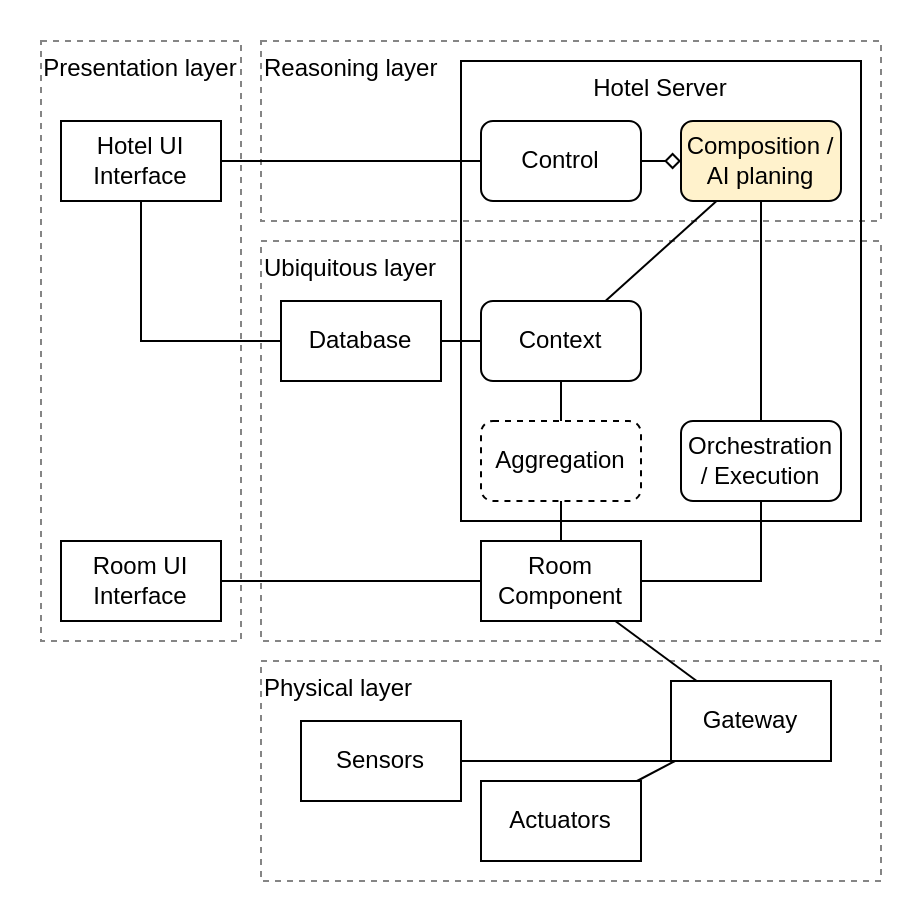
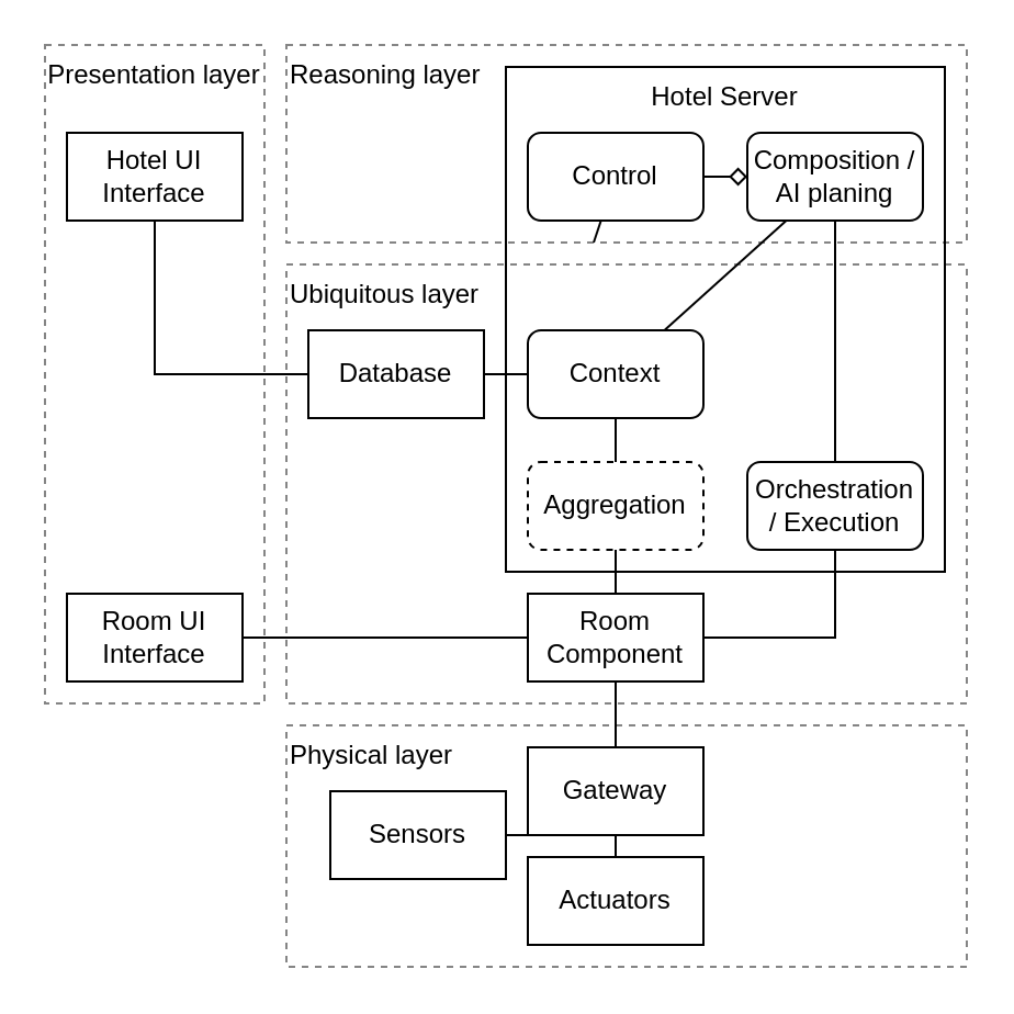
- <mxCell id="8" style="edgeStyle=none;rounded=0;orthogonalLoop=1;jettySize=auto;html=1;endArrow=none;endFill=0;" parent="1" source="26" target="7" edge="1"><mxGeometry relative="1" as="geometry" /></mxCell>
+ <mxCell id="8" style="edgeStyle=none;rounded=0;orthogonalLoop=1;jettySize=auto;html=1;endArrow=none;endFill=0;" parent="1" source="26" target="4" edge="1"><mxGeometry relative="1" as="geometry" /></mxCell>
- <mxCell id="28" value="Composition /&lt;br&gt;AI planing" style="rounded=1;whiteSpace=wrap;html=1;fillColor=#fff2cc;" parent="1" vertex="1"><mxGeometry x="340" y="60" width="80" height="40" as="geometry" /></mxCell>
+ <mxCell id="28" value="Composition /&lt;br&gt;AI planing" style="rounded=1;whiteSpace=wrap;html=1;fillColor=#ffffff;" parent="1" vertex="1"><mxGeometry x="340" y="60" width="80" height="40" as="geometry" /></mxCell>
- <mxCell id="10" value="Gateway" style="rounded=0;whiteSpace=wrap;html=1;" parent="1" vertex="1"><mxGeometry x="335" y="340" width="80" height="40" as="geometry" /></mxCell>
+ <mxCell id="10" value="Gateway" style="rounded=0;whiteSpace=wrap;html=1;" parent="1" vertex="1"><mxGeometry x="240" y="340" width="80" height="40" as="geometry" /></mxCell>
